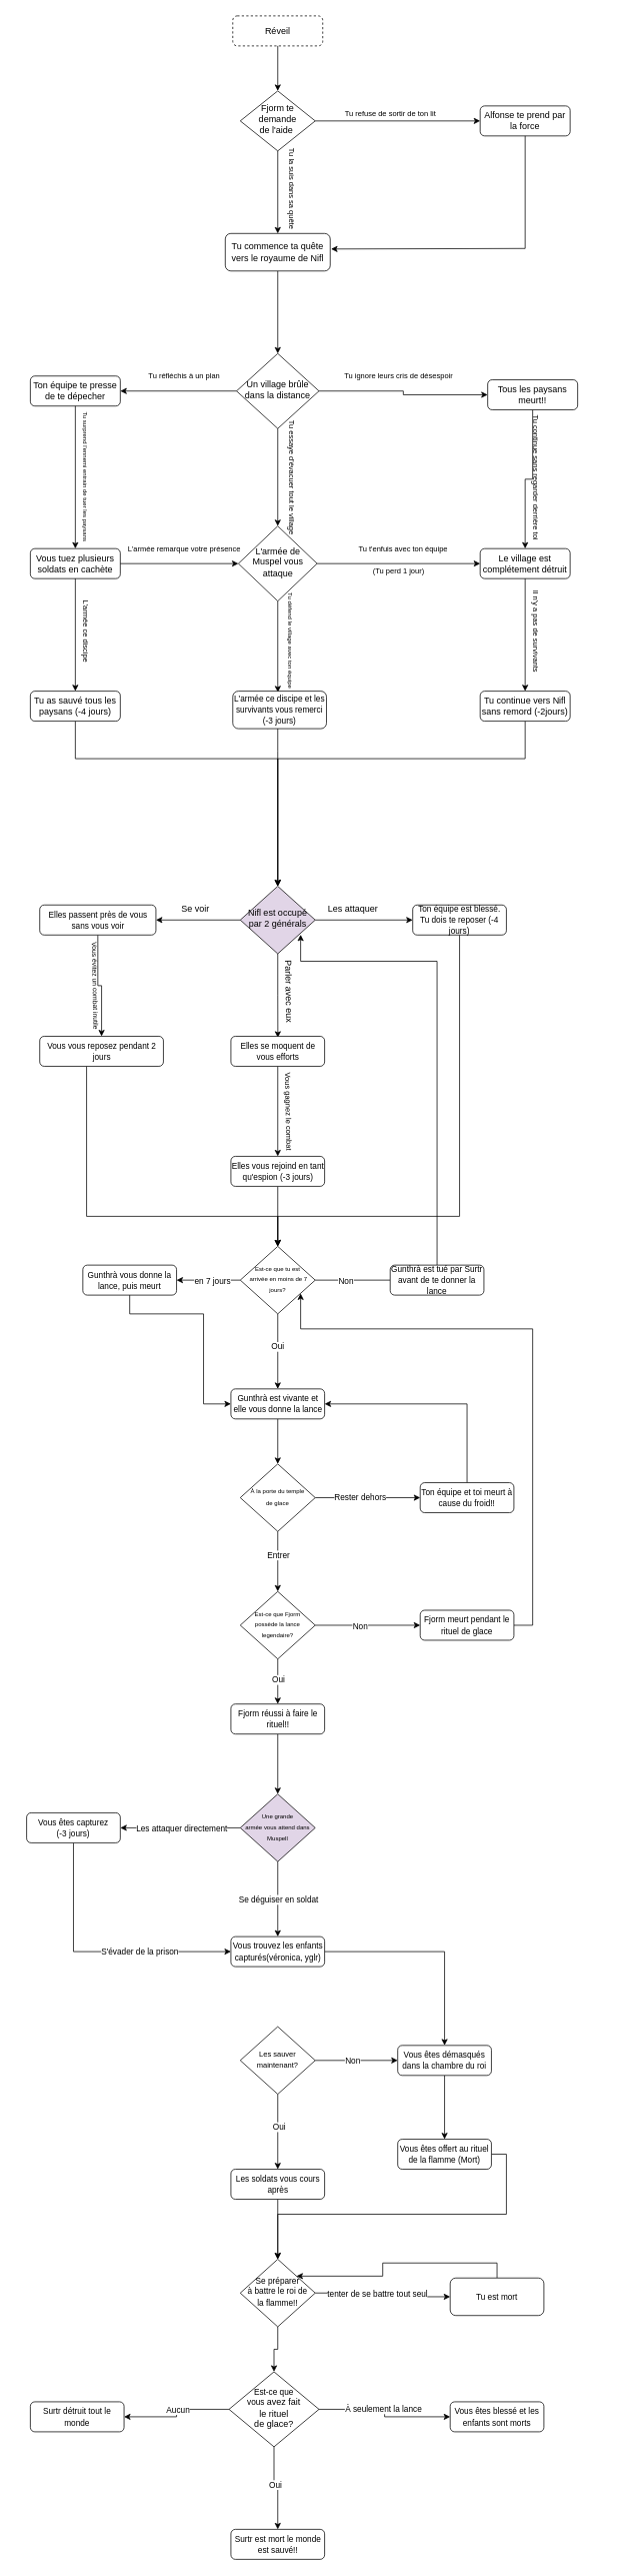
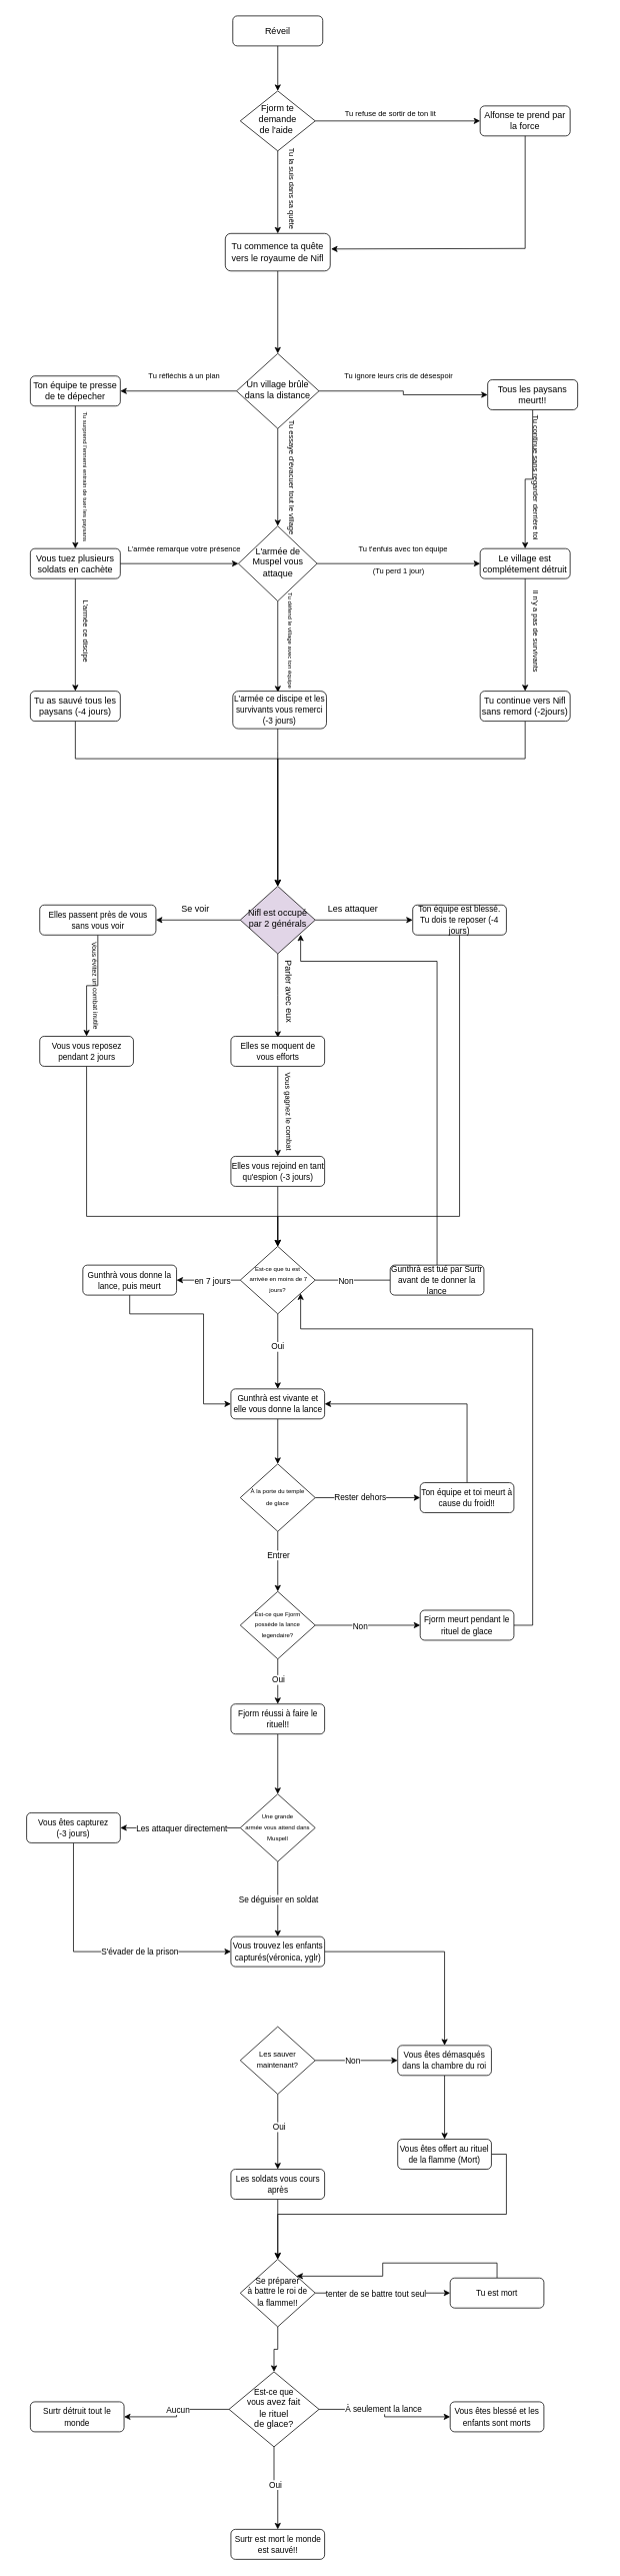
- <mxCell id="2" value="Réveil" style="rounded=1;whiteSpace=wrap;html=1;fontSize=12;glass=0;strokeWidth=1;shadow=0;dashed=1;" parent="1" vertex="1"><mxGeometry x="310" y="20" width="120" height="40" as="geometry" /></mxCell>
+ <mxCell id="2" value="Réveil" style="rounded=1;whiteSpace=wrap;html=1;fontSize=12;glass=0;strokeWidth=1;shadow=0;" parent="1" vertex="1"><mxGeometry x="310" y="20" width="120" height="40" as="geometry" /></mxCell>
- <mxCell id="58" value="&lt;span style=&quot;font-size: 11px&quot;&gt;Vous vous reposez pendant 2 jours&lt;/span&gt;" style="rounded=1;whiteSpace=wrap;html=1;fontSize=12;glass=0;strokeWidth=1;shadow=0;" parent="1" vertex="1"><mxGeometry x="52.5" y="1380" width="165" height="40" as="geometry" /></mxCell>
+ <mxCell id="58" value="&lt;span style=&quot;font-size: 11px&quot;&gt;Vous vous reposez pendant 2 jours&lt;/span&gt;" style="rounded=1;whiteSpace=wrap;html=1;fontSize=12;glass=0;strokeWidth=1;shadow=0;" parent="1" vertex="1"><mxGeometry x="52.5" y="1380" width="125" height="40" as="geometry" /></mxCell>
- <mxCell id="100" value="&lt;span style=&quot;font-size: 8px&quot;&gt;Une grande &lt;br&gt;armée vous&amp;nbsp;attend dans Muspell&lt;br&gt;&lt;/span&gt;" style="rhombus;whiteSpace=wrap;html=1;shadow=0;fontFamily=Helvetica;fontSize=12;align=center;strokeWidth=1;spacing=6;spacingTop=-4;fillColor=#e1d5e7;" vertex="1" parent="1"><mxGeometry x="320" y="2390" width="100" height="90" as="geometry" /></mxCell>
+ <mxCell id="100" value="&lt;span style=&quot;font-size: 8px&quot;&gt;Une grande &lt;br&gt;armée vous&amp;nbsp;attend dans Muspell&lt;br&gt;&lt;/span&gt;" style="rhombus;whiteSpace=wrap;html=1;shadow=0;fontFamily=Helvetica;fontSize=12;align=center;strokeWidth=1;spacing=6;spacingTop=-4;" vertex="1" parent="1"><mxGeometry x="320" y="2390" width="100" height="90" as="geometry" /></mxCell>
- <mxCell id="122" value="&lt;span style=&quot;font-size: 11px&quot;&gt;Tu est mort&lt;br&gt;&lt;/span&gt;" style="rounded=1;whiteSpace=wrap;html=1;fontSize=12;glass=0;strokeWidth=1;shadow=0;" vertex="1" parent="1"><mxGeometry x="600" y="3035" width="125" height="50" as="geometry" /></mxCell>
+ <mxCell id="122" value="&lt;span style=&quot;font-size: 11px&quot;&gt;Tu est mort&lt;br&gt;&lt;/span&gt;" style="rounded=1;whiteSpace=wrap;html=1;fontSize=12;glass=0;strokeWidth=1;shadow=0;" vertex="1" parent="1"><mxGeometry x="600" y="3035" width="125" height="40" as="geometry" /></mxCell>
